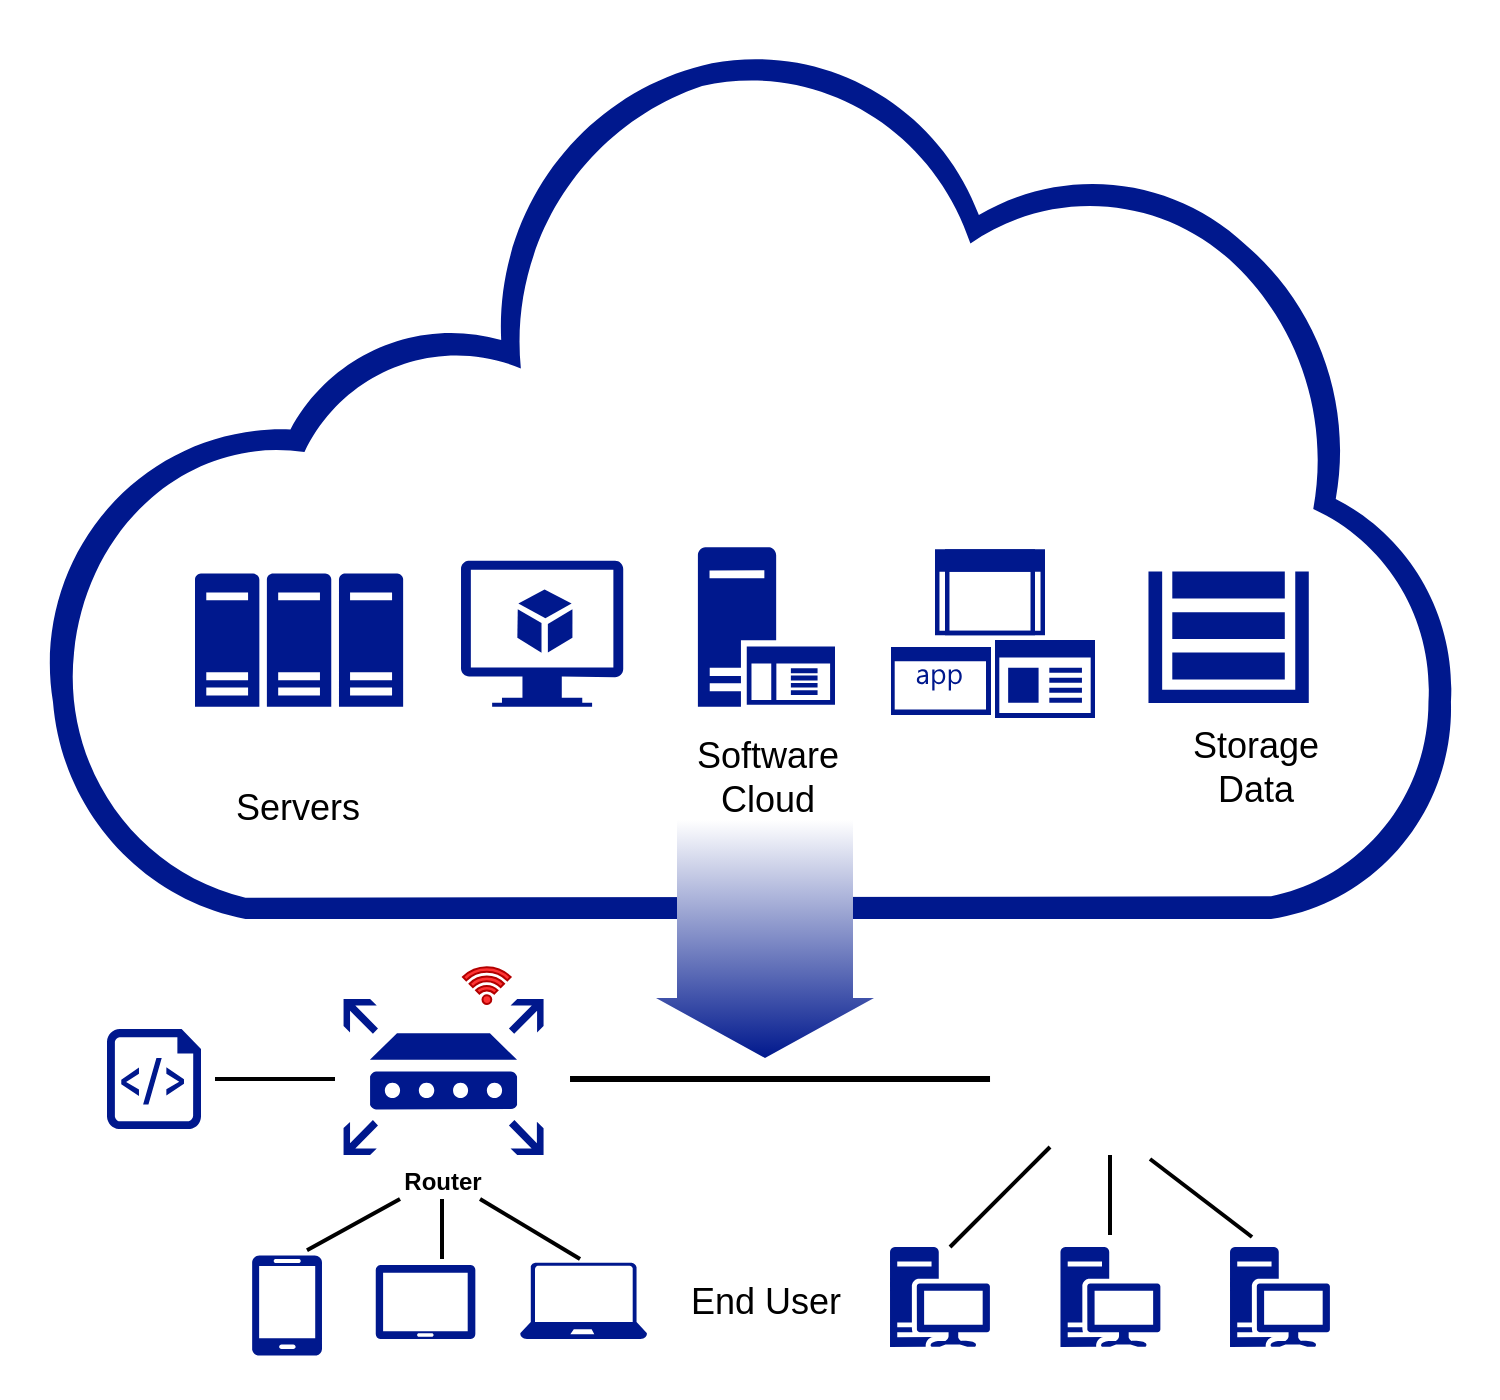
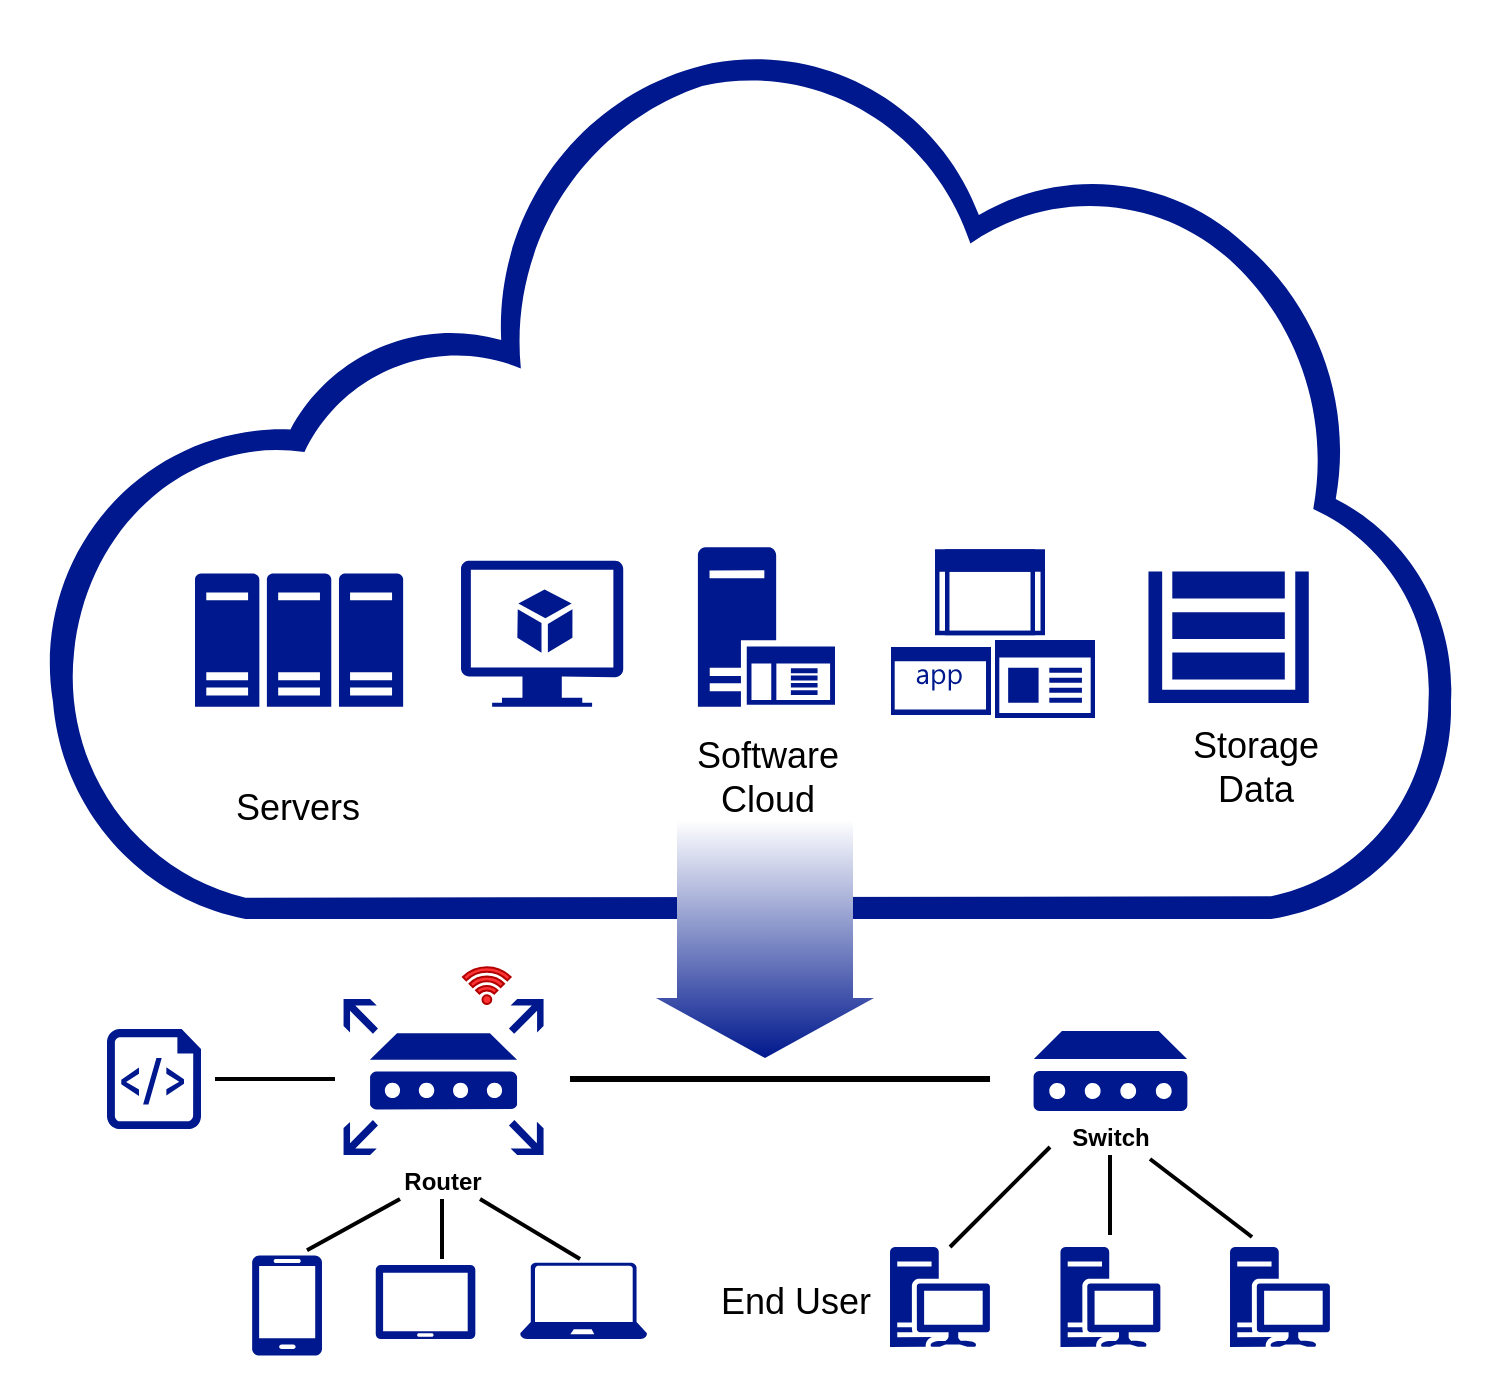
+ <mxCell id="7" value="&lt;b&gt;Switch&lt;/b&gt;" style="aspect=fixed;pointerEvents=1;shadow=0;dashed=0;html=1;strokeColor=none;labelPosition=center;verticalLabelPosition=bottom;verticalAlign=top;align=center;fillColor=#00188D;shape=mxgraph.mscae.enterprise.device" vertex="1" parent="1"><mxGeometry x="516.28" y="515" width="76.92" height="40" as="geometry" /></mxCell>
- <mxCell id="27" value="&lt;font style=&quot;font-size: 18px&quot;&gt;End User&lt;br&gt;&lt;/font&gt;" style="text;html=1;strokeColor=none;fillColor=none;align=center;verticalAlign=middle;whiteSpace=wrap;rounded=0;shadow=0;sketch=0;" vertex="1" parent="1"><mxGeometry x="342.7" y="640.5" width="80" height="20" as="geometry" /></mxCell>
+ <mxCell id="27" value="&lt;font style=&quot;font-size: 18px&quot;&gt;End User&lt;br&gt;&lt;/font&gt;" style="text;html=1;strokeColor=none;fillColor=none;align=center;verticalAlign=middle;whiteSpace=wrap;rounded=0;shadow=0;sketch=0;" vertex="1" parent="1"><mxGeometry x="357.7" y="640.5" width="80" height="20" as="geometry" /></mxCell>
